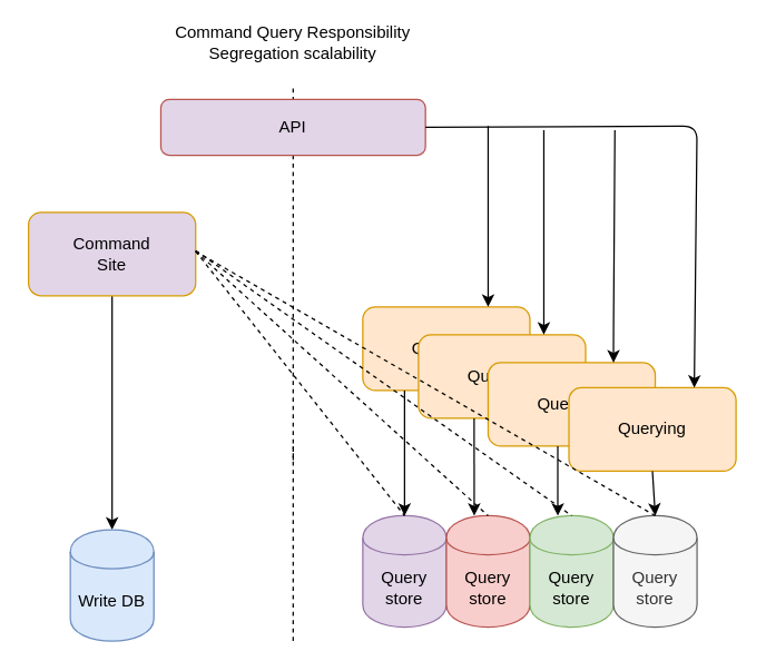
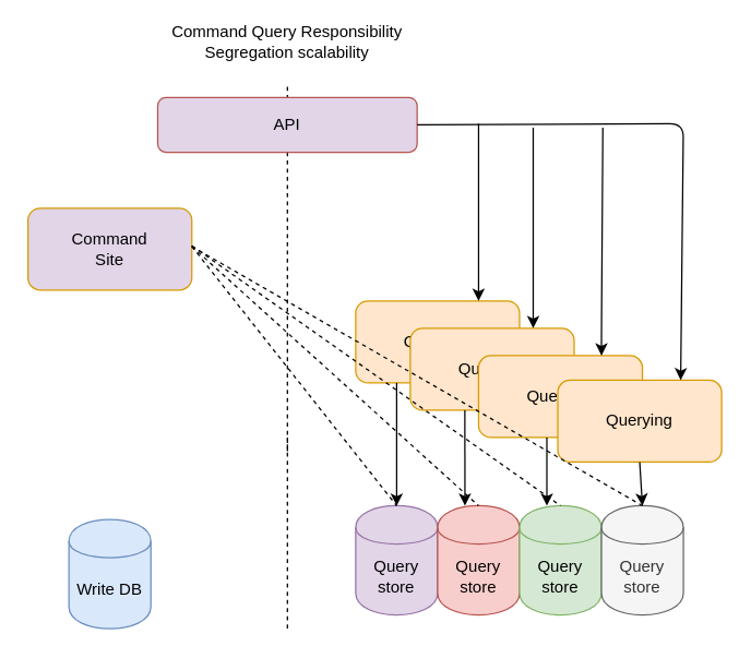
- <mxCell id="3" style="edgeStyle=orthogonalEdgeStyle;rounded=0;orthogonalLoop=1;jettySize=auto;html=1;entryX=0.5;entryY=0;entryDx=0;entryDy=0;" parent="1" source="4" target="20" edge="1"><mxGeometry relative="1" as="geometry" /></mxCell>
